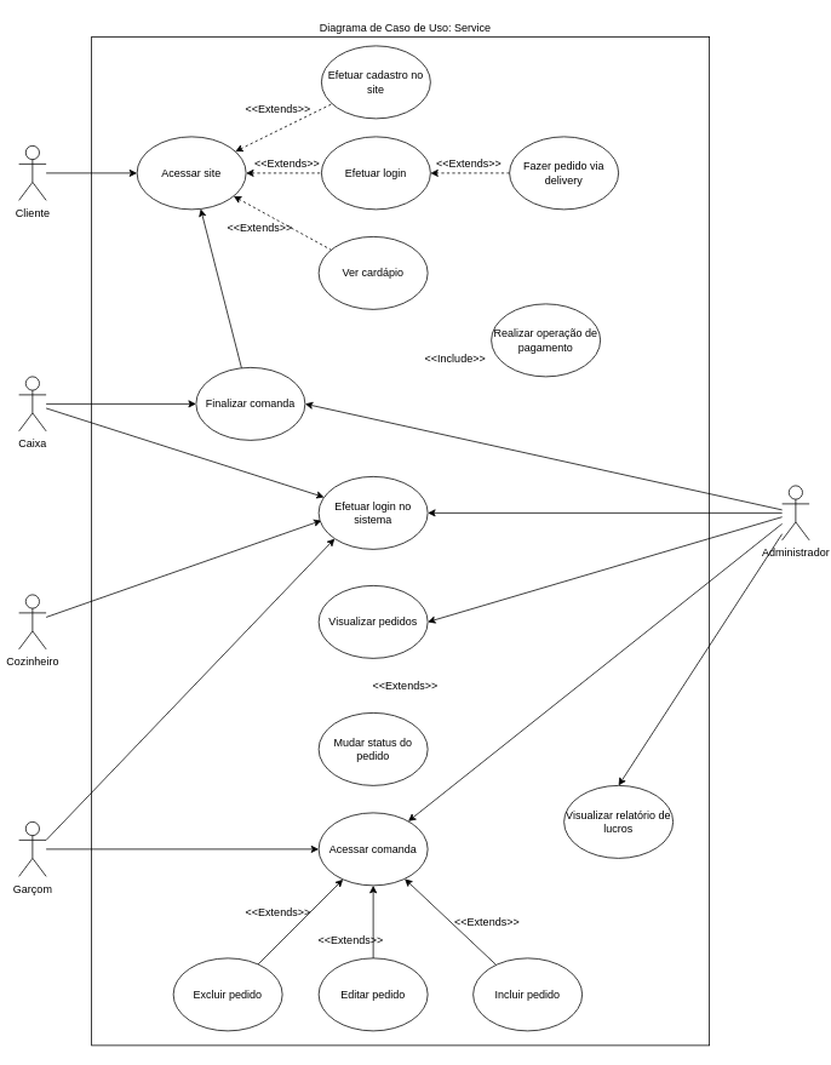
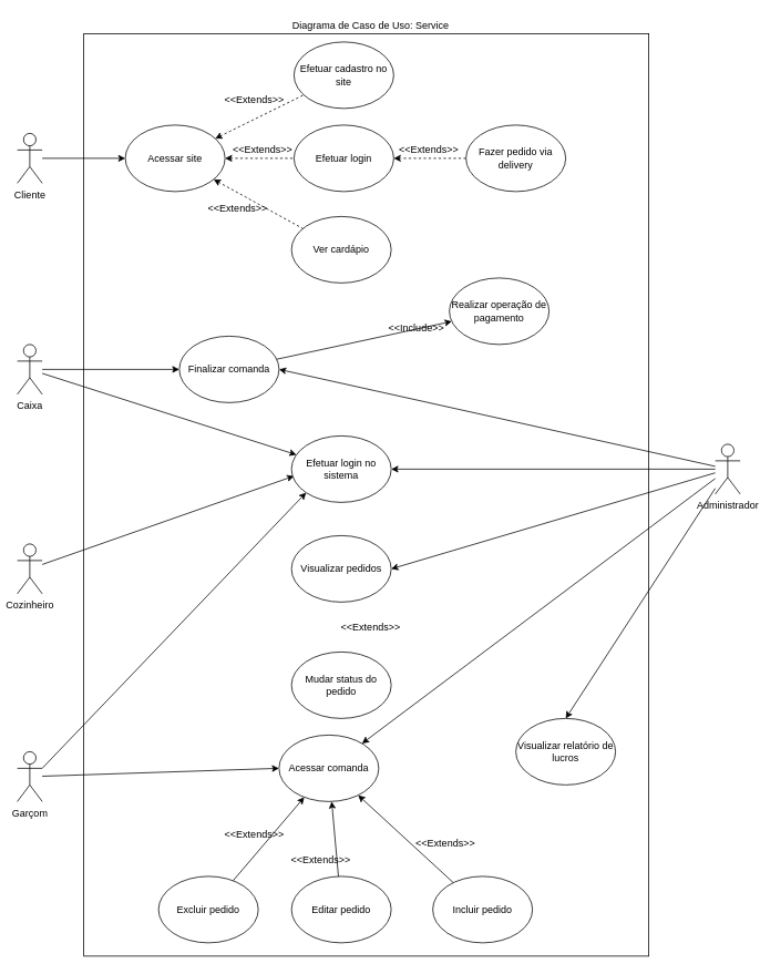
- <mxCell id="36" value="" style="edgeStyle=none;rounded=0;orthogonalLoop=1;jettySize=auto;html=1;startArrow=none;startFill=0;endArrow=classic;endFill=1;" edge="1" parent="1" source="37" target="14"><mxGeometry relative="1" as="geometry" /></mxCell>
+ <mxCell id="36" value="" style="edgeStyle=none;rounded=0;orthogonalLoop=1;jettySize=auto;html=1;startArrow=none;startFill=0;endArrow=classic;endFill=1;" edge="1" parent="1" source="37" target="38"><mxGeometry relative="1" as="geometry" /></mxCell>
- <mxCell id="23" value="Acessar comanda" style="ellipse;whiteSpace=wrap;html=1;" vertex="1" parent="1"><mxGeometry x="350" y="894" width="120" height="80" as="geometry" /></mxCell>
+ <mxCell id="23" value="Acessar comanda" style="ellipse;whiteSpace=wrap;html=1;" vertex="1" parent="1"><mxGeometry x="335" y="884" width="120" height="80" as="geometry" /></mxCell>
